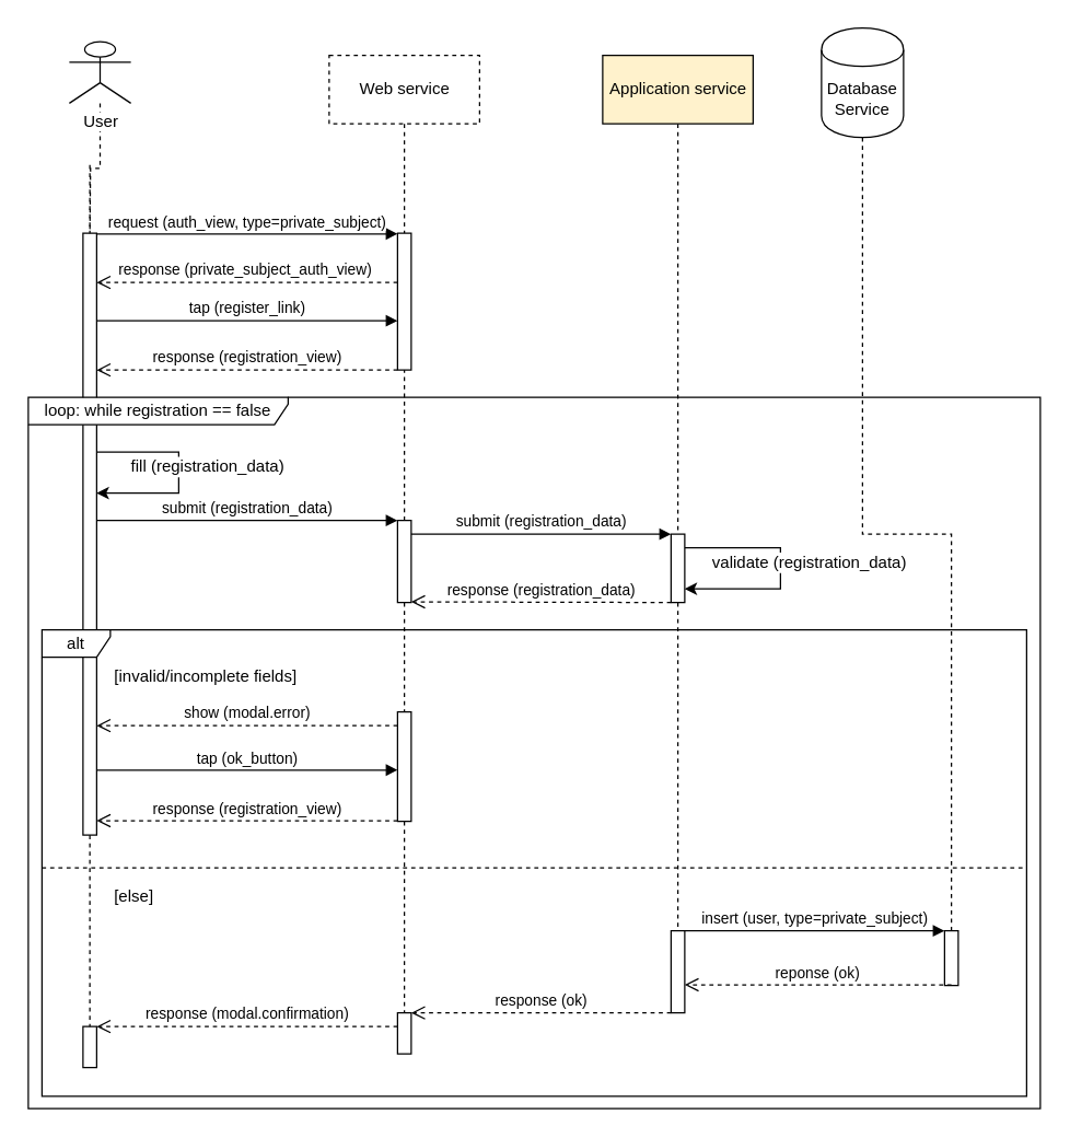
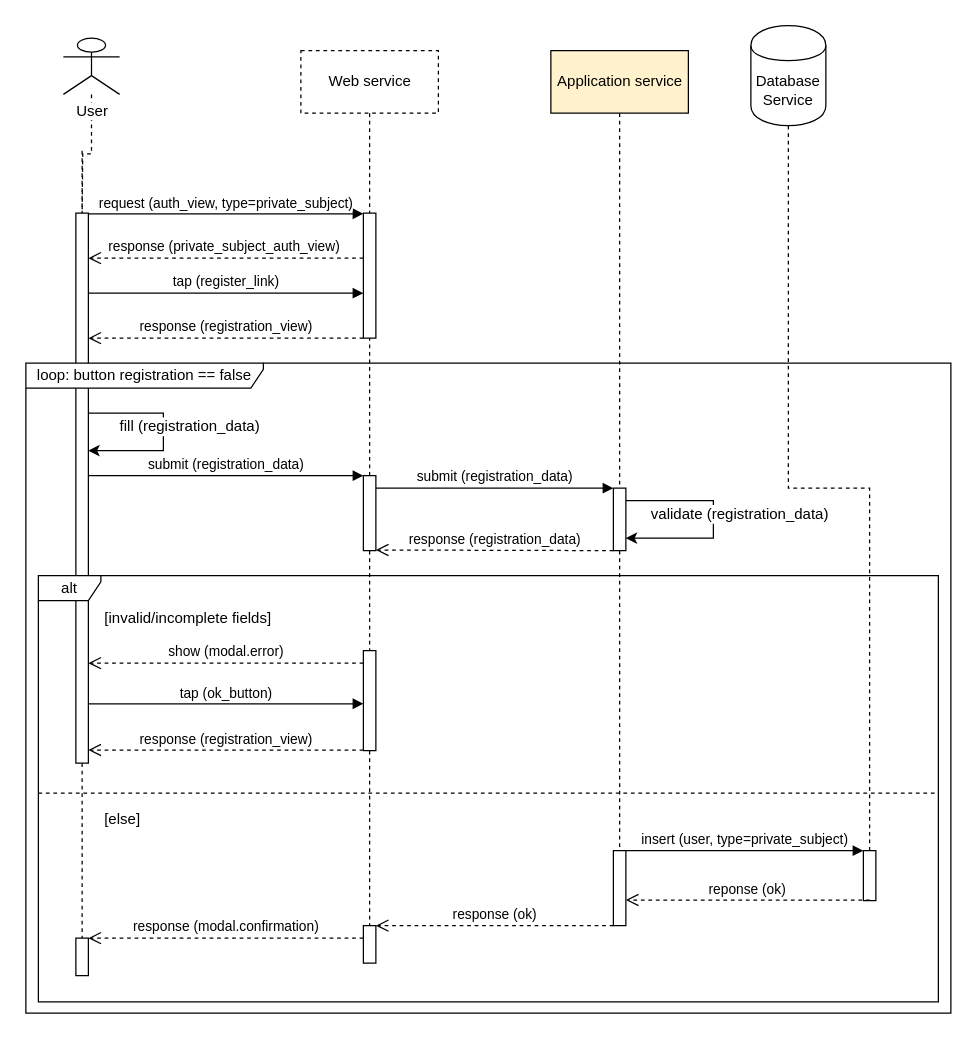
- <mxCell id="47" value="loop: while registration == false" style="shape=umlFrame;whiteSpace=wrap;html=1;width=190;height=20;" parent="1" vertex="1"><mxGeometry x="20" y="290" width="740" height="520" as="geometry" /></mxCell>
+ <mxCell id="47" value="loop: button registration == false" style="shape=umlFrame;whiteSpace=wrap;html=1;width=190;height=20;" parent="1" vertex="1"><mxGeometry x="20" y="290" width="740" height="520" as="geometry" /></mxCell>
